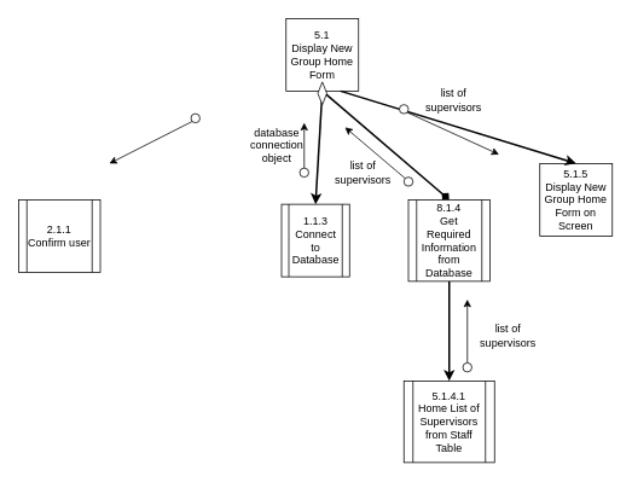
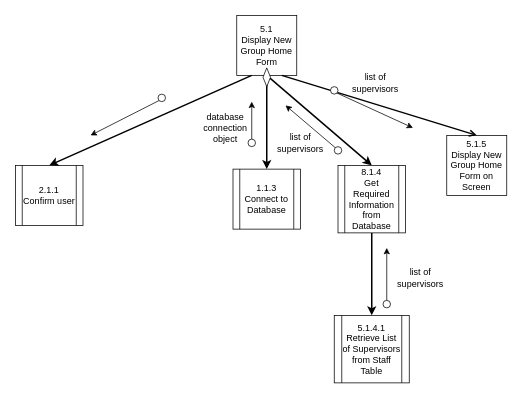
+ <mxCell id="12" value="" style="endArrow=classic;html=1;strokeWidth=2;entryX=0.5;entryY=0;entryDx=0;entryDy=0;exitX=0.25;exitY=1;exitDx=0;exitDy=0;" parent="1" source="2" target="11" edge="1"><mxGeometry width="50" height="50" relative="1" as="geometry"><mxPoint x="290" y="110" as="sourcePoint" /><mxPoint x="445" y="660" as="targetPoint" /></mxGeometry></mxCell>
- <mxCell id="18" value="database connection object" style="text;html=1;strokeColor=none;fillColor=none;align=center;verticalAlign=middle;whiteSpace=wrap;rounded=0;" parent="1" vertex="1"><mxGeometry x="275" y="150" width="60" height="20" as="geometry" /></mxCell>
+ <mxCell id="18" value="database connection object" style="text;html=1;strokeColor=none;fillColor=none;align=center;verticalAlign=middle;whiteSpace=wrap;rounded=0;" parent="1" vertex="1"><mxGeometry x="270" y="160" width="60" height="20" as="geometry" /></mxCell>
- <mxCell id="4" value="" style="endArrow=classic;html=1;exitX=0.75;exitY=1;exitDx=0;exitDy=0;strokeWidth=2;entryX=0.5;entryY=0;entryDx=0;entryDy=0;" parent="1" source="2" target="3" edge="1"><mxGeometry width="50" height="50" relative="1" as="geometry"><mxPoint x="455" y="190" as="sourcePoint" /><mxPoint x="480" y="220" as="targetPoint" /></mxGeometry></mxCell>
+ <mxCell id="4" value="" style="endArrow=open;html=1;exitX=0.75;exitY=1;exitDx=0;exitDy=0;strokeWidth=2;entryX=0.5;entryY=0;entryDx=0;entryDy=0;" parent="1" source="2" target="3" edge="1"><mxGeometry width="50" height="50" relative="1" as="geometry"><mxPoint x="455" y="190" as="sourcePoint" /><mxPoint x="480" y="220" as="targetPoint" /></mxGeometry></mxCell>
- <mxCell id="5" value="" style="endArrow=diamond;html=1;strokeWidth=2;entryX=0.5;entryY=0;entryDx=0;entryDy=0;exitX=0.5;exitY=1;exitDx=0;exitDy=0;" parent="1" source="2" target="8" edge="1"><mxGeometry width="50" height="50" relative="1" as="geometry"><mxPoint x="375" y="100" as="sourcePoint" /><mxPoint x="415" y="220" as="targetPoint" /></mxGeometry></mxCell>
+ <mxCell id="5" value="" style="endArrow=classic;html=1;strokeWidth=2;entryX=0.5;entryY=0;entryDx=0;entryDy=0;exitX=0.5;exitY=1;exitDx=0;exitDy=0;" parent="1" source="2" target="8" edge="1"><mxGeometry width="50" height="50" relative="1" as="geometry"><mxPoint x="375" y="100" as="sourcePoint" /><mxPoint x="415" y="220" as="targetPoint" /></mxGeometry></mxCell>
- <mxCell id="9" value="1.1.3&lt;br&gt;Connect to Database" style="shape=process;whiteSpace=wrap;html=1;backgroundOutline=1;" parent="1" vertex="1"><mxGeometry x="310" y="225" width="75" height="80" as="geometry" /></mxCell>
+ <mxCell id="9" value="1.1.3&lt;br&gt;Connect to Database" style="shape=process;whiteSpace=wrap;html=1;backgroundOutline=1;" parent="1" vertex="1"><mxGeometry x="310" y="225" width="90" height="80" as="geometry" /></mxCell>
- <mxCell id="6" value="5.1.4.1&lt;br&gt;Home List of Supervisors from Staff Table" style="shape=process;whiteSpace=wrap;html=1;backgroundOutline=1;" parent="1" vertex="1"><mxGeometry x="445" y="420" width="100" height="90" as="geometry" /></mxCell>
+ <mxCell id="6" value="5.1.4.1&lt;br&gt;Retrieve List of Supervisors from Staff Table" style="shape=process;whiteSpace=wrap;html=1;backgroundOutline=1;" parent="1" vertex="1"><mxGeometry x="445" y="420" width="100" height="90" as="geometry" /></mxCell>
